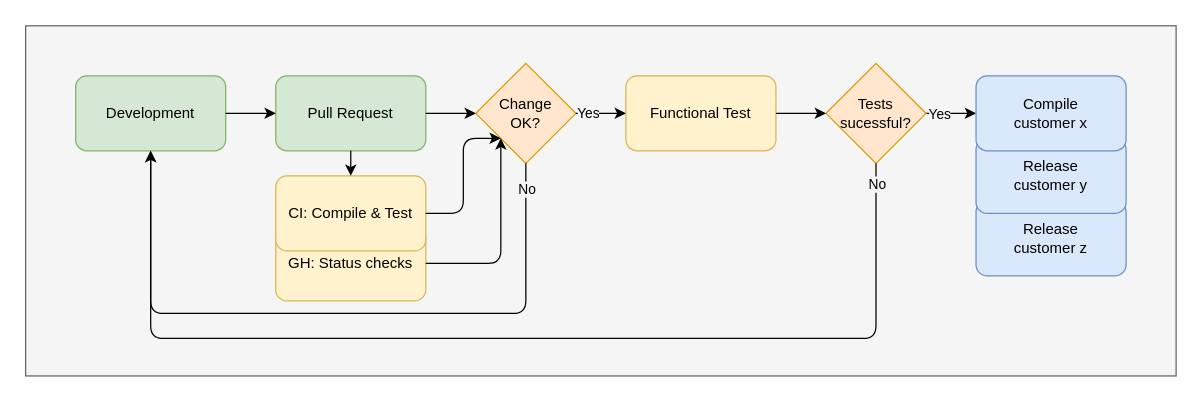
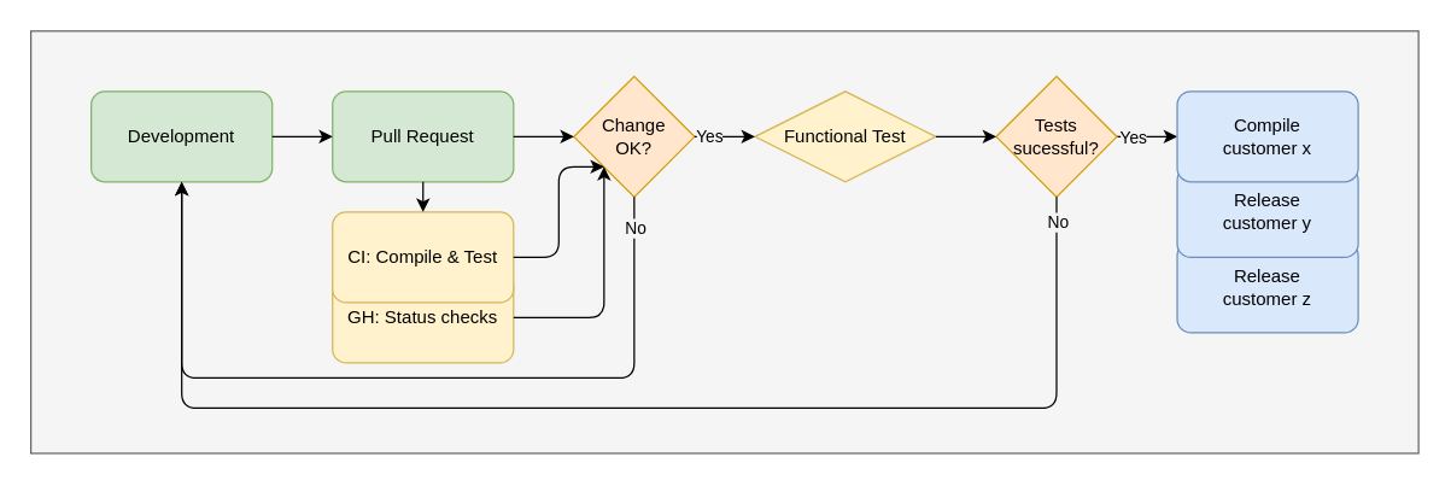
- <mxCell id="7" value="&lt;div&gt;Functional Test&lt;/div&gt;" style="rounded=1;whiteSpace=wrap;html=1;fillColor=#fff2cc;strokeColor=#d6b656;" vertex="1" parent="1"><mxGeometry x="500" y="60" width="120" height="60" as="geometry" /></mxCell>
+ <mxCell id="7" value="&lt;div&gt;Functional Test&lt;/div&gt;" style="rhombus;whiteSpace=wrap;html=1;fillColor=#fff2cc;strokeColor=#d6b656;" vertex="1" parent="1"><mxGeometry x="500" y="60" width="120" height="60" as="geometry" /></mxCell>
